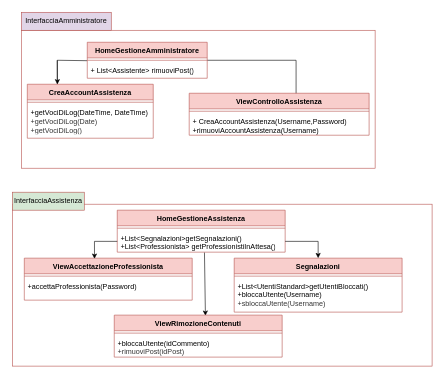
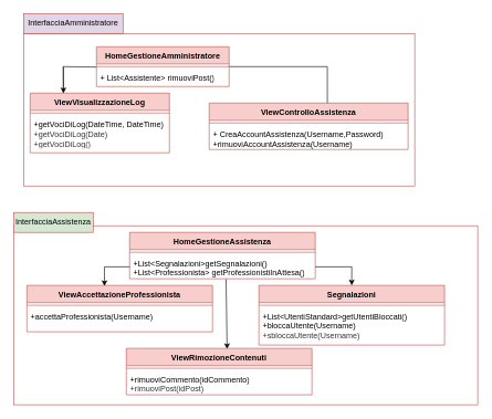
- <mxCell id="16" value="CreaAccountAssistenza" style="swimlane;fontStyle=1;align=center;verticalAlign=top;childLayout=stackLayout;horizontal=1;startSize=26;horizontalStack=0;resizeParent=1;resizeParentMax=0;resizeLast=0;collapsible=1;marginBottom=0;whiteSpace=wrap;html=1;fillColor=#F8CECC;strokeColor=#B85450;" parent="1" vertex="1"><mxGeometry x="45" y="140" width="210" height="90" as="geometry" /></mxCell>
+ <mxCell id="16" value="ViewVisualizzazioneLog" style="swimlane;fontStyle=1;align=center;verticalAlign=top;childLayout=stackLayout;horizontal=1;startSize=26;horizontalStack=0;resizeParent=1;resizeParentMax=0;resizeLast=0;collapsible=1;marginBottom=0;whiteSpace=wrap;html=1;fillColor=#F8CECC;strokeColor=#B85450;" parent="1" vertex="1"><mxGeometry x="45" y="140" width="210" height="90" as="geometry" /></mxCell>
- <mxCell id="24" value="+accettaProfessionista(Password)" style="text;strokeColor=none;fillColor=none;align=left;verticalAlign=top;spacingLeft=4;spacingRight=4;overflow=hidden;rotatable=0;points=[[0,0.5],[1,0.5]];portConstraint=eastwest;whiteSpace=wrap;html=1;" parent="22" vertex="1"><mxGeometry y="34" width="280" height="36" as="geometry" /></mxCell>
+ <mxCell id="24" value="+accettaProfessionista(Username)" style="text;strokeColor=none;fillColor=none;align=left;verticalAlign=top;spacingLeft=4;spacingRight=4;overflow=hidden;rotatable=0;points=[[0,0.5],[1,0.5]];portConstraint=eastwest;whiteSpace=wrap;html=1;" parent="22" vertex="1"><mxGeometry y="34" width="280" height="36" as="geometry" /></mxCell>
- <mxCell id="32" value="+bloccaUtente(idCommento)&lt;br style=&quot;border-color: var(--border-color); color: rgb(51, 51, 51); text-align: center;&quot;&gt;&lt;span style=&quot;color: rgb(51, 51, 51); text-align: center;&quot;&gt;+rimuoviPost(idPost)&lt;/span&gt;" style="text;strokeColor=none;fillColor=none;align=left;verticalAlign=top;spacingLeft=4;spacingRight=4;overflow=hidden;rotatable=0;points=[[0,0.5],[1,0.5]];portConstraint=eastwest;whiteSpace=wrap;html=1;" parent="30" vertex="1"><mxGeometry y="34" width="280" height="36" as="geometry" /></mxCell>
+ <mxCell id="32" value="+rimuoviCommento(idCommento)&lt;br style=&quot;border-color: var(--border-color); color: rgb(51, 51, 51); text-align: center;&quot;&gt;&lt;span style=&quot;color: rgb(51, 51, 51); text-align: center;&quot;&gt;+rimuoviPost(idPost)&lt;/span&gt;" style="text;strokeColor=none;fillColor=none;align=left;verticalAlign=top;spacingLeft=4;spacingRight=4;overflow=hidden;rotatable=0;points=[[0,0.5],[1,0.5]];portConstraint=eastwest;whiteSpace=wrap;html=1;" parent="30" vertex="1"><mxGeometry y="34" width="280" height="36" as="geometry" /></mxCell>
